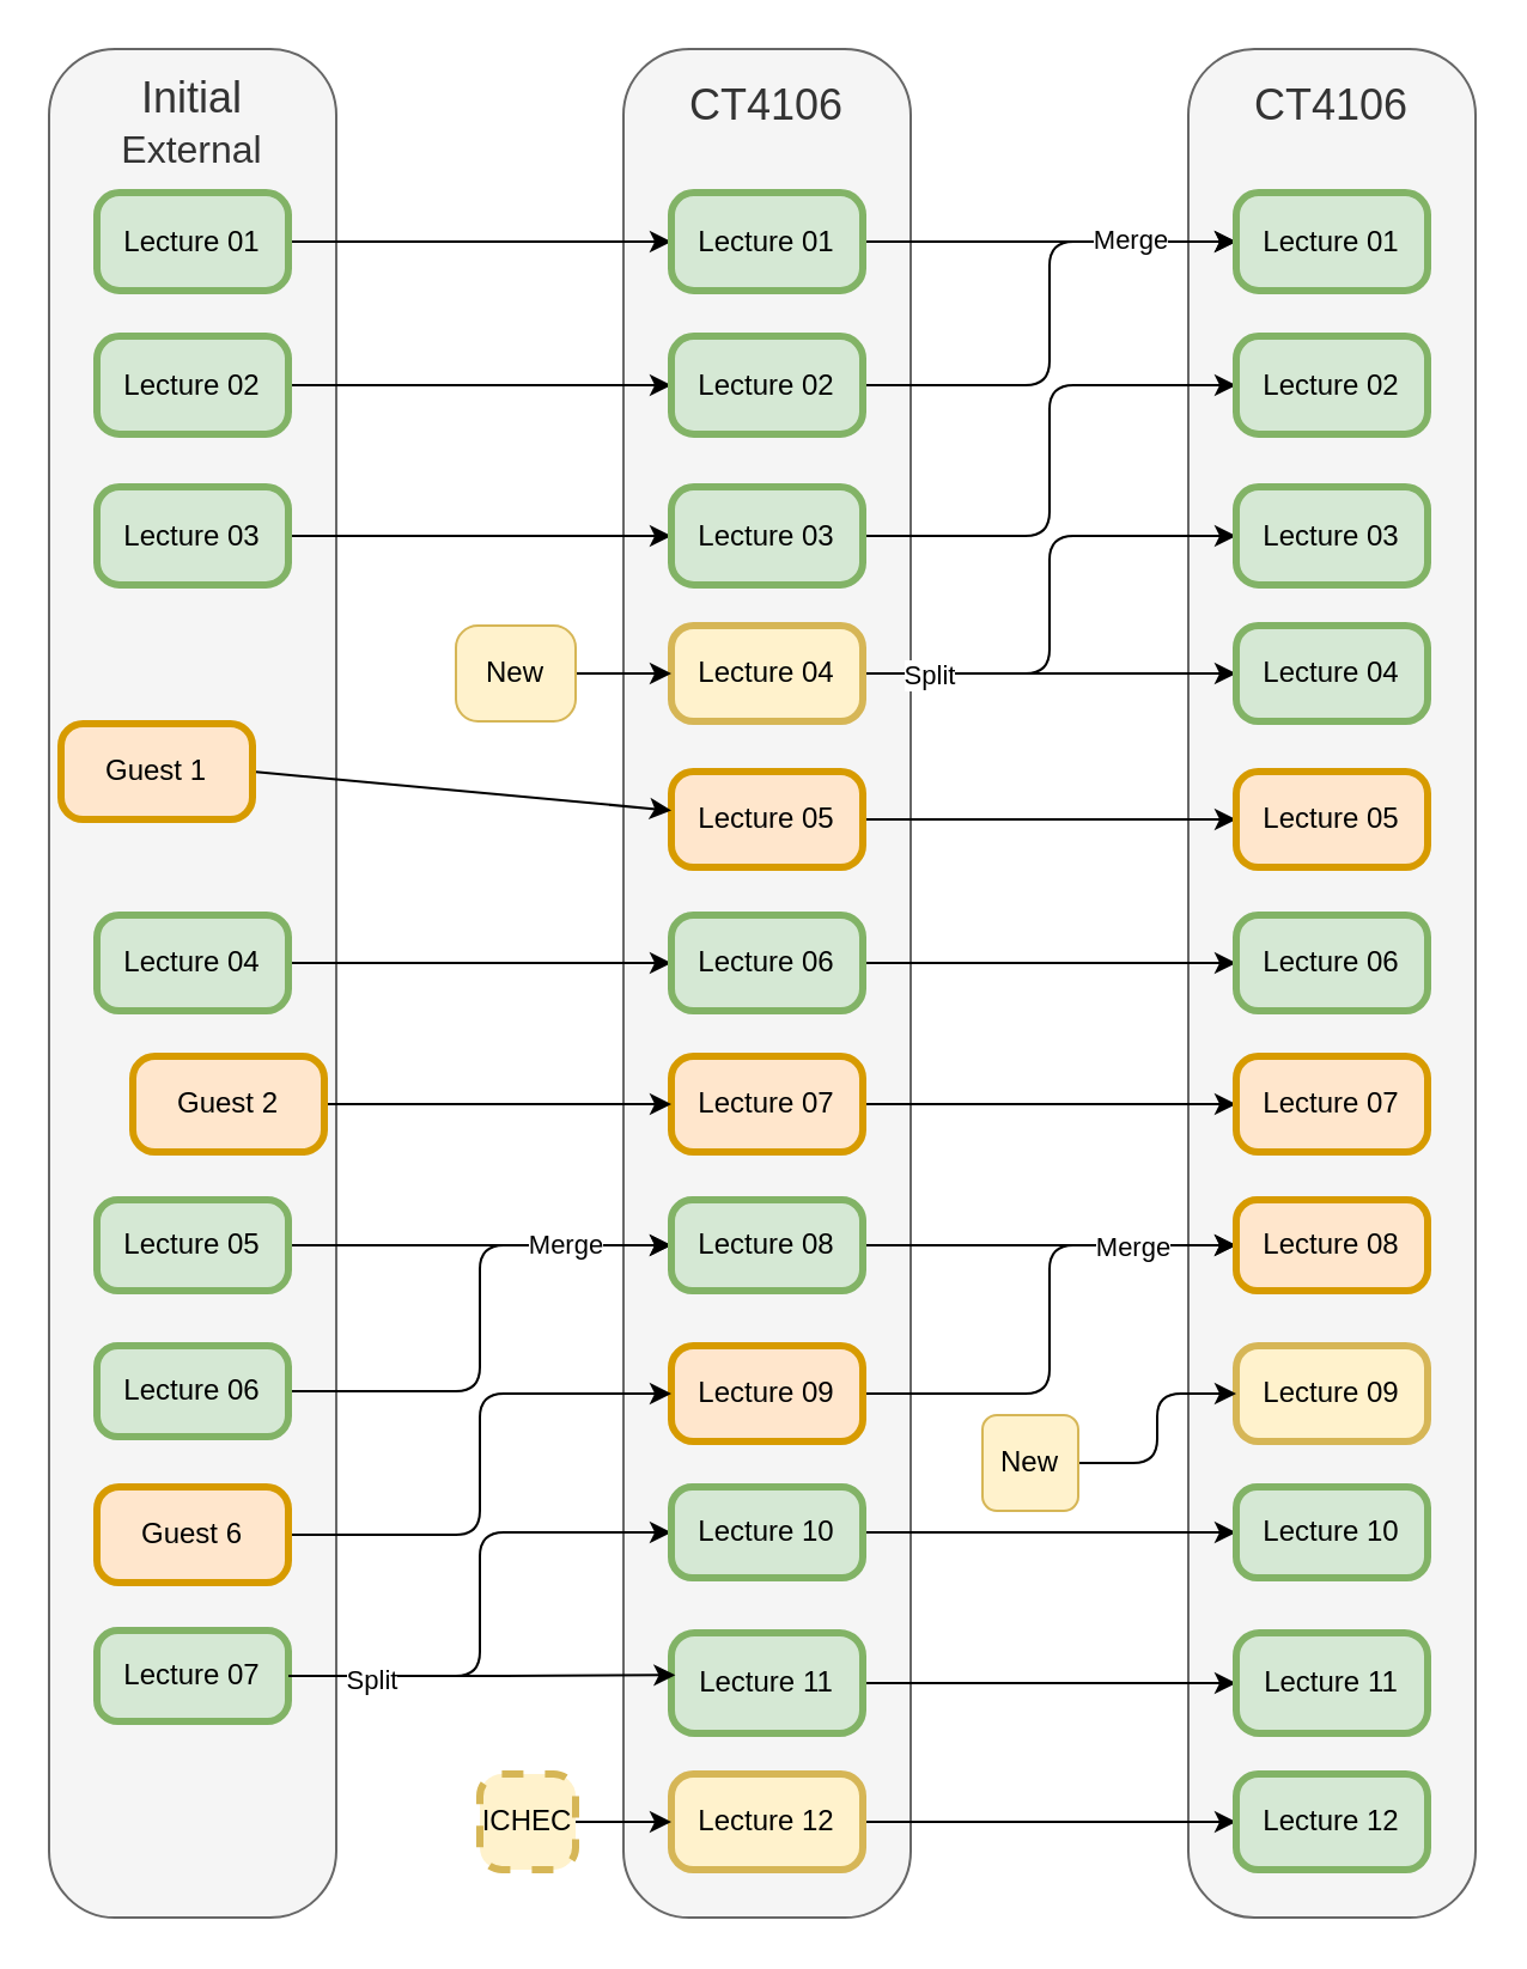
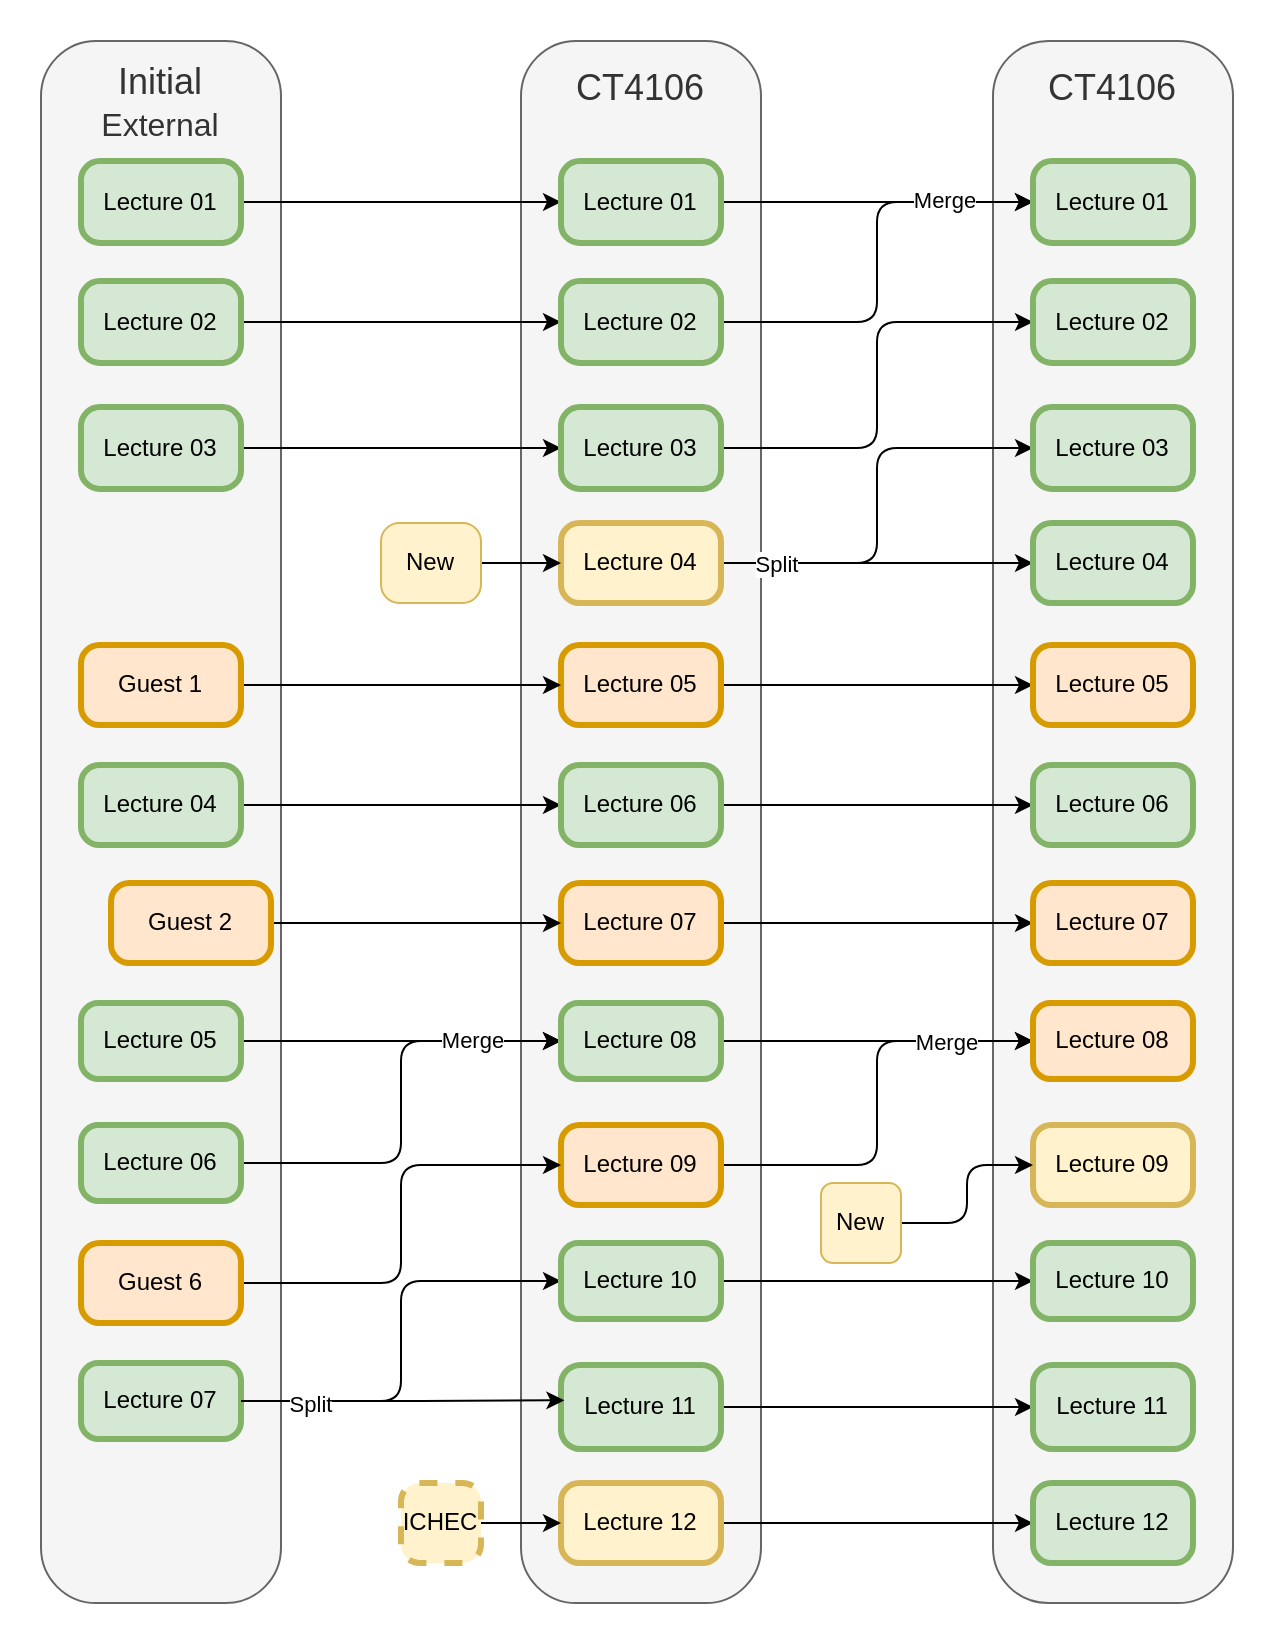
- <mxCell id="40" value="Guest 1" style="rounded=1;whiteSpace=wrap;html=1;fillColor=#ffe6cc;strokeColor=#d79b00;strokeWidth=3;arcSize=23;" parent="1" vertex="1"><mxGeometry x="25" y="302" width="80" height="40" as="geometry" /></mxCell>
+ <mxCell id="40" value="Guest 1" style="rounded=1;whiteSpace=wrap;html=1;fillColor=#ffe6cc;strokeColor=#d79b00;strokeWidth=3;arcSize=23;" parent="1" vertex="1"><mxGeometry x="40" y="322" width="80" height="40" as="geometry" /></mxCell>
